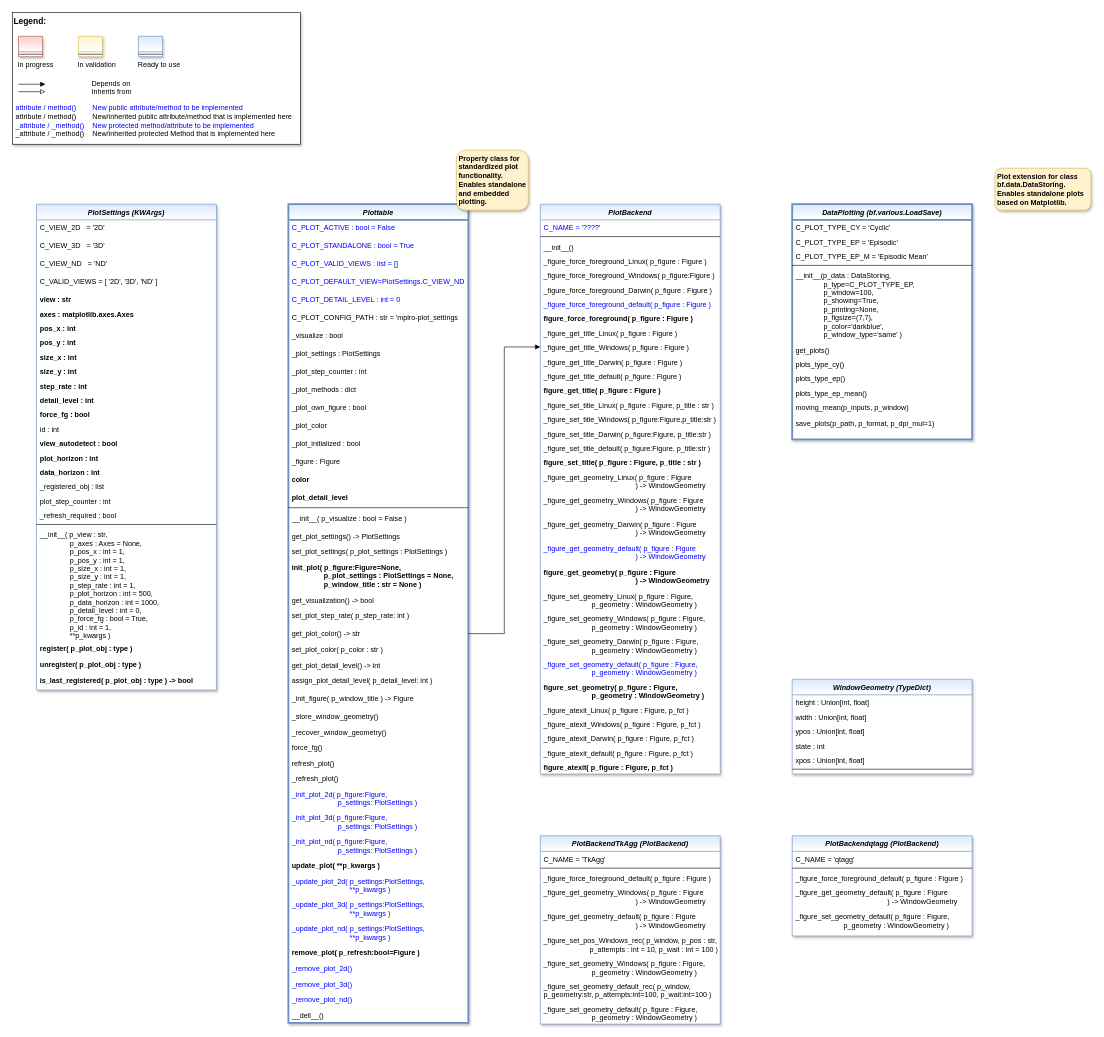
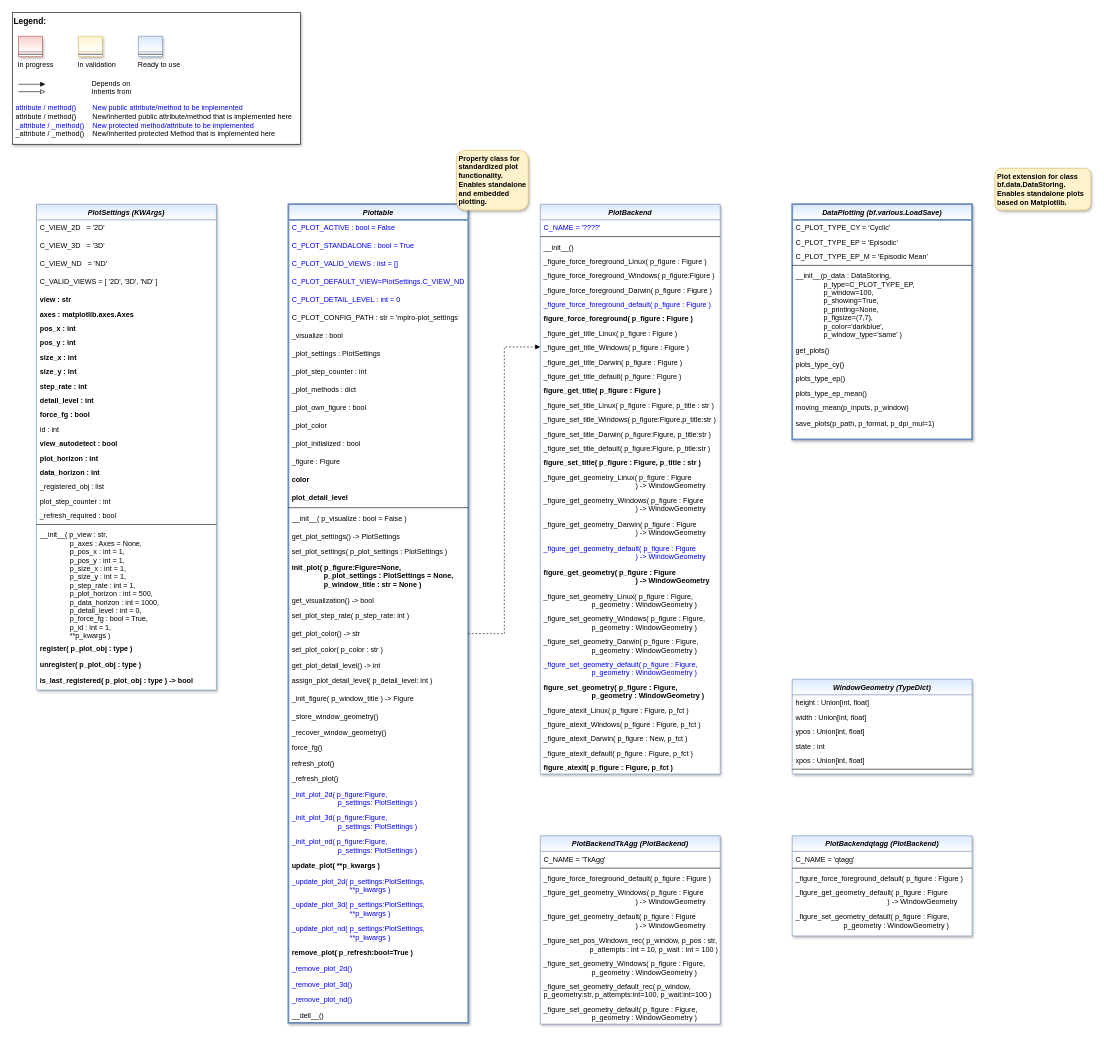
- <mxCell id="132" style="edgeStyle=orthogonalEdgeStyle;rounded=0;orthogonalLoop=1;jettySize=auto;html=1;entryX=0;entryY=0.5;entryDx=0;entryDy=0;fontColor=#0000FF;endArrow=block;endFill=1;exitX=1;exitY=0.5;exitDx=0;exitDy=0;" parent="1" source="26" target="108" edge="1"><mxGeometry relative="1" as="geometry"><mxPoint x="960" y="1605" as="targetPoint" /><Array as="points"><mxPoint x="840" y="1056" /><mxPoint x="840" y="578" /></Array></mxGeometry></mxCell>
+ <mxCell id="132" style="edgeStyle=orthogonalEdgeStyle;rounded=0;orthogonalLoop=1;jettySize=auto;html=1;entryX=0;entryY=0.5;entryDx=0;entryDy=0;fontColor=#0000FF;endArrow=block;endFill=1;exitX=1;exitY=0.5;exitDx=0;exitDy=0;dashed=1;" parent="1" source="26" target="108" edge="1"><mxGeometry relative="1" as="geometry"><mxPoint x="960" y="1605" as="targetPoint" /><Array as="points"><mxPoint x="840" y="1056" /><mxPoint x="840" y="578" /></Array></mxGeometry></mxCell>
- <mxCell id="129" value="_figure_atexit_Darwin( p_figure : Figure, p_fct )" style="text;align=left;verticalAlign=top;spacingLeft=4;spacingRight=4;overflow=hidden;rotatable=0;points=[[0,0.5],[1,0.5]];portConstraint=eastwest;fontColor=#000000;" parent="98" vertex="1"><mxGeometry y="878" width="300" height="24" as="geometry" /></mxCell>
+ <mxCell id="129" value="_figure_atexit_Darwin( p_figure : New, p_fct )" style="text;align=left;verticalAlign=top;spacingLeft=4;spacingRight=4;overflow=hidden;rotatable=0;points=[[0,0.5],[1,0.5]];portConstraint=eastwest;fontColor=#000000;" parent="98" vertex="1"><mxGeometry y="878" width="300" height="24" as="geometry" /></mxCell>
- <mxCell id="43" value="remove_plot( p_refresh:bool=Figure )" style="text;align=left;verticalAlign=top;spacingLeft=4;spacingRight=4;overflow=hidden;rotatable=0;points=[[0,0.5],[1,0.5]];portConstraint=eastwest;fontColor=default;fontStyle=1" parent="2" vertex="1"><mxGeometry y="1235" width="300" height="26" as="geometry" /></mxCell>
+ <mxCell id="43" value="remove_plot( p_refresh:bool=True )" style="text;align=left;verticalAlign=top;spacingLeft=4;spacingRight=4;overflow=hidden;rotatable=0;points=[[0,0.5],[1,0.5]];portConstraint=eastwest;fontColor=default;fontStyle=1" parent="2" vertex="1"><mxGeometry y="1235" width="300" height="26" as="geometry" /></mxCell>
